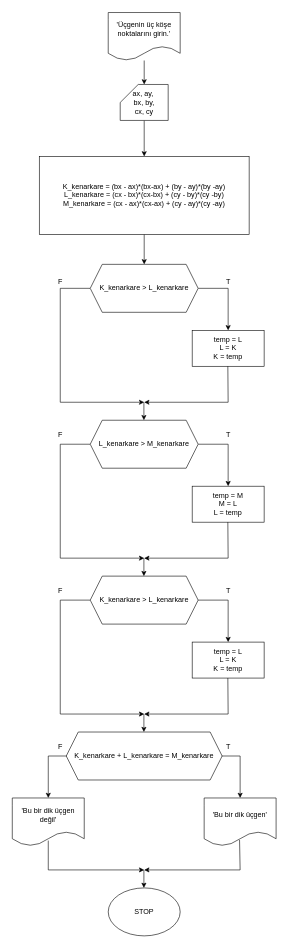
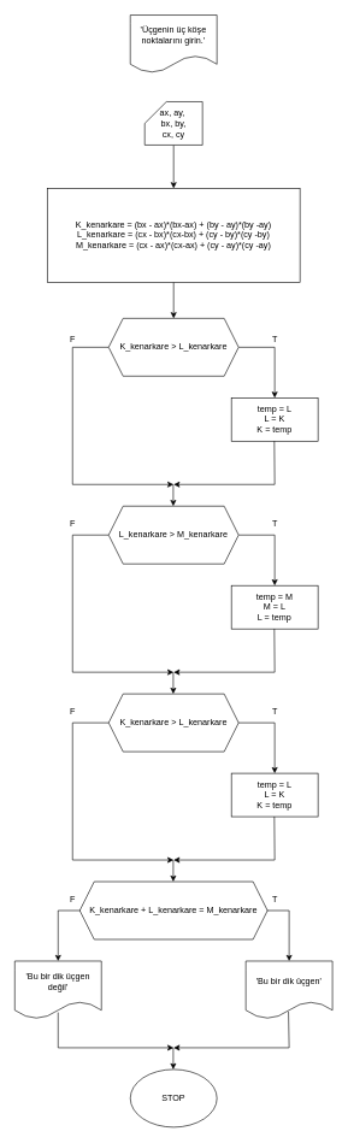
- <mxCell id="2" value="" style="edgeStyle=orthogonalEdgeStyle;rounded=0;orthogonalLoop=1;jettySize=auto;html=1;" parent="1" source="3" target="5" edge="1"><mxGeometry relative="1" as="geometry" /></mxCell>
